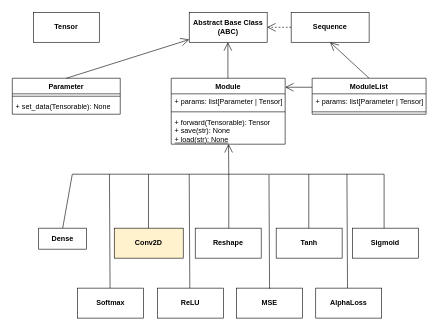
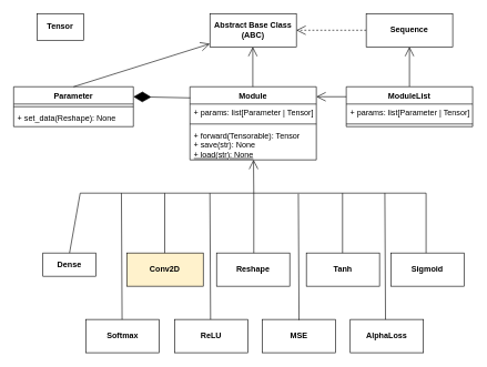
- <mxCell id="5" value="&lt;b&gt;Tensor&lt;/b&gt;" style="html=1;whiteSpace=wrap;" vertex="1" parent="1"><mxGeometry x="55" y="20" width="110" height="50" as="geometry" /></mxCell>
+ <mxCell id="5" value="&lt;b&gt;Tensor&lt;/b&gt;" style="html=1;whiteSpace=wrap;" vertex="1" parent="1"><mxGeometry x="55" y="20" width="70" height="40" as="geometry" /></mxCell>
- <mxCell id="15" value="Sequence" style="html=1;whiteSpace=wrap;fontStyle=1" vertex="1" parent="1"><mxGeometry x="485" y="20" width="130" height="50" as="geometry" /></mxCell>
+ <mxCell id="15" value="Sequence" style="html=1;whiteSpace=wrap;fontStyle=1" vertex="1" parent="1"><mxGeometry x="550" y="20" width="130" height="50" as="geometry" /></mxCell>
+ <mxCell id="13" value="" style="endArrow=diamondThin;endFill=1;endSize=24;html=1;rounded=0;entryX=1;entryY=0.25;entryDx=0;entryDy=0;exitX=0.002;exitY=0.152;exitDx=0;exitDy=0;exitPerimeter=0;" edge="1" parent="1" source="7" target="2"><mxGeometry width="160" relative="1" as="geometry"><mxPoint x="240" y="130" as="sourcePoint" /><mxPoint x="360" y="50" as="targetPoint" /></mxGeometry></mxCell>
- <mxCell id="4" value="+ set_data(Tensorable): None" style="text;strokeColor=none;fillColor=none;align=left;verticalAlign=top;spacingLeft=4;spacingRight=4;overflow=hidden;rotatable=0;points=[[0,0.5],[1,0.5]];portConstraint=eastwest;whiteSpace=wrap;html=1;" vertex="1" parent="2"><mxGeometry y="34" width="180" height="26" as="geometry" /></mxCell>
+ <mxCell id="4" value="+ set_data(Reshape): None" style="text;strokeColor=none;fillColor=none;align=left;verticalAlign=top;spacingLeft=4;spacingRight=4;overflow=hidden;rotatable=0;points=[[0,0.5],[1,0.5]];portConstraint=eastwest;whiteSpace=wrap;html=1;" vertex="1" parent="2"><mxGeometry y="34" width="180" height="26" as="geometry" /></mxCell>
